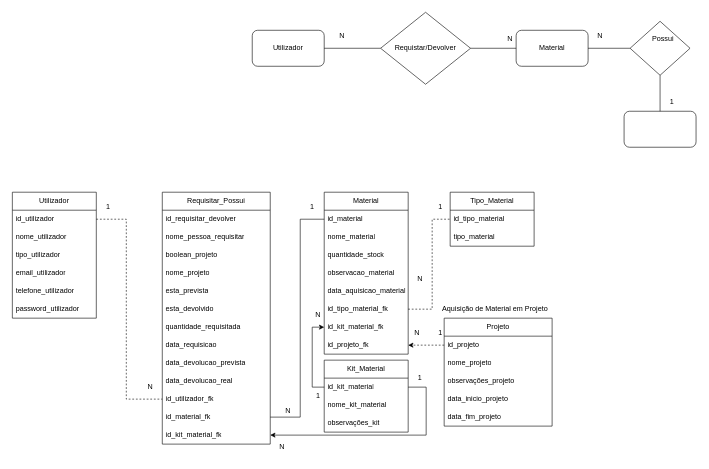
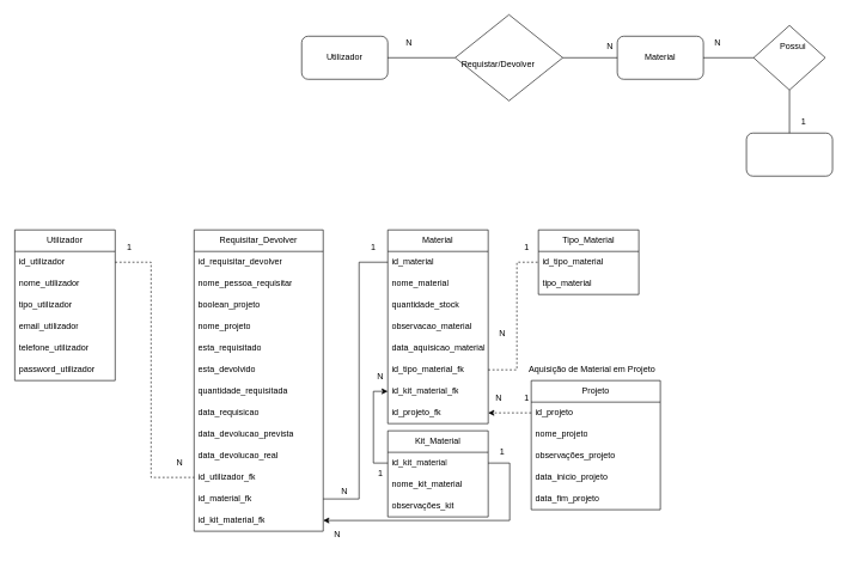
- <mxCell id="11" value="Requistar/Devolver" style="text;html=1;strokeColor=none;fillColor=none;align=center;verticalAlign=middle;whiteSpace=wrap;rounded=0;" parent="1" vertex="1"><mxGeometry x="654" y="65" width="110" height="30" as="geometry" /></mxCell>
+ <mxCell id="11" value="Requistar/Devolver" style="text;html=1;strokeColor=none;fillColor=none;align=center;verticalAlign=middle;whiteSpace=wrap;rounded=0;" parent="1" vertex="1"><mxGeometry x="639" y="75" width="110" height="30" as="geometry" /></mxCell>
- <mxCell id="38" value="Requisitar_Possui" style="swimlane;fontStyle=0;childLayout=stackLayout;horizontal=1;startSize=30;horizontalStack=0;resizeParent=1;resizeParentMax=0;resizeLast=0;collapsible=1;marginBottom=0;whiteSpace=wrap;html=1;" parent="1" vertex="1"><mxGeometry x="270" y="320" width="180" height="420" as="geometry" /></mxCell>
+ <mxCell id="38" value="Requisitar_Devolver" style="swimlane;fontStyle=0;childLayout=stackLayout;horizontal=1;startSize=30;horizontalStack=0;resizeParent=1;resizeParentMax=0;resizeLast=0;collapsible=1;marginBottom=0;whiteSpace=wrap;html=1;" parent="1" vertex="1"><mxGeometry x="270" y="320" width="180" height="420" as="geometry" /></mxCell>
- <mxCell id="43" value="esta_prevista" style="text;strokeColor=none;fillColor=none;align=left;verticalAlign=middle;spacingLeft=4;spacingRight=4;overflow=hidden;points=[[0,0.5],[1,0.5]];portConstraint=eastwest;rotatable=0;whiteSpace=wrap;html=1;" parent="38" vertex="1"><mxGeometry y="150" width="180" height="30" as="geometry" /></mxCell>
+ <mxCell id="43" value="esta_requisitado" style="text;strokeColor=none;fillColor=none;align=left;verticalAlign=middle;spacingLeft=4;spacingRight=4;overflow=hidden;points=[[0,0.5],[1,0.5]];portConstraint=eastwest;rotatable=0;whiteSpace=wrap;html=1;" parent="38" vertex="1"><mxGeometry y="150" width="180" height="30" as="geometry" /></mxCell>
